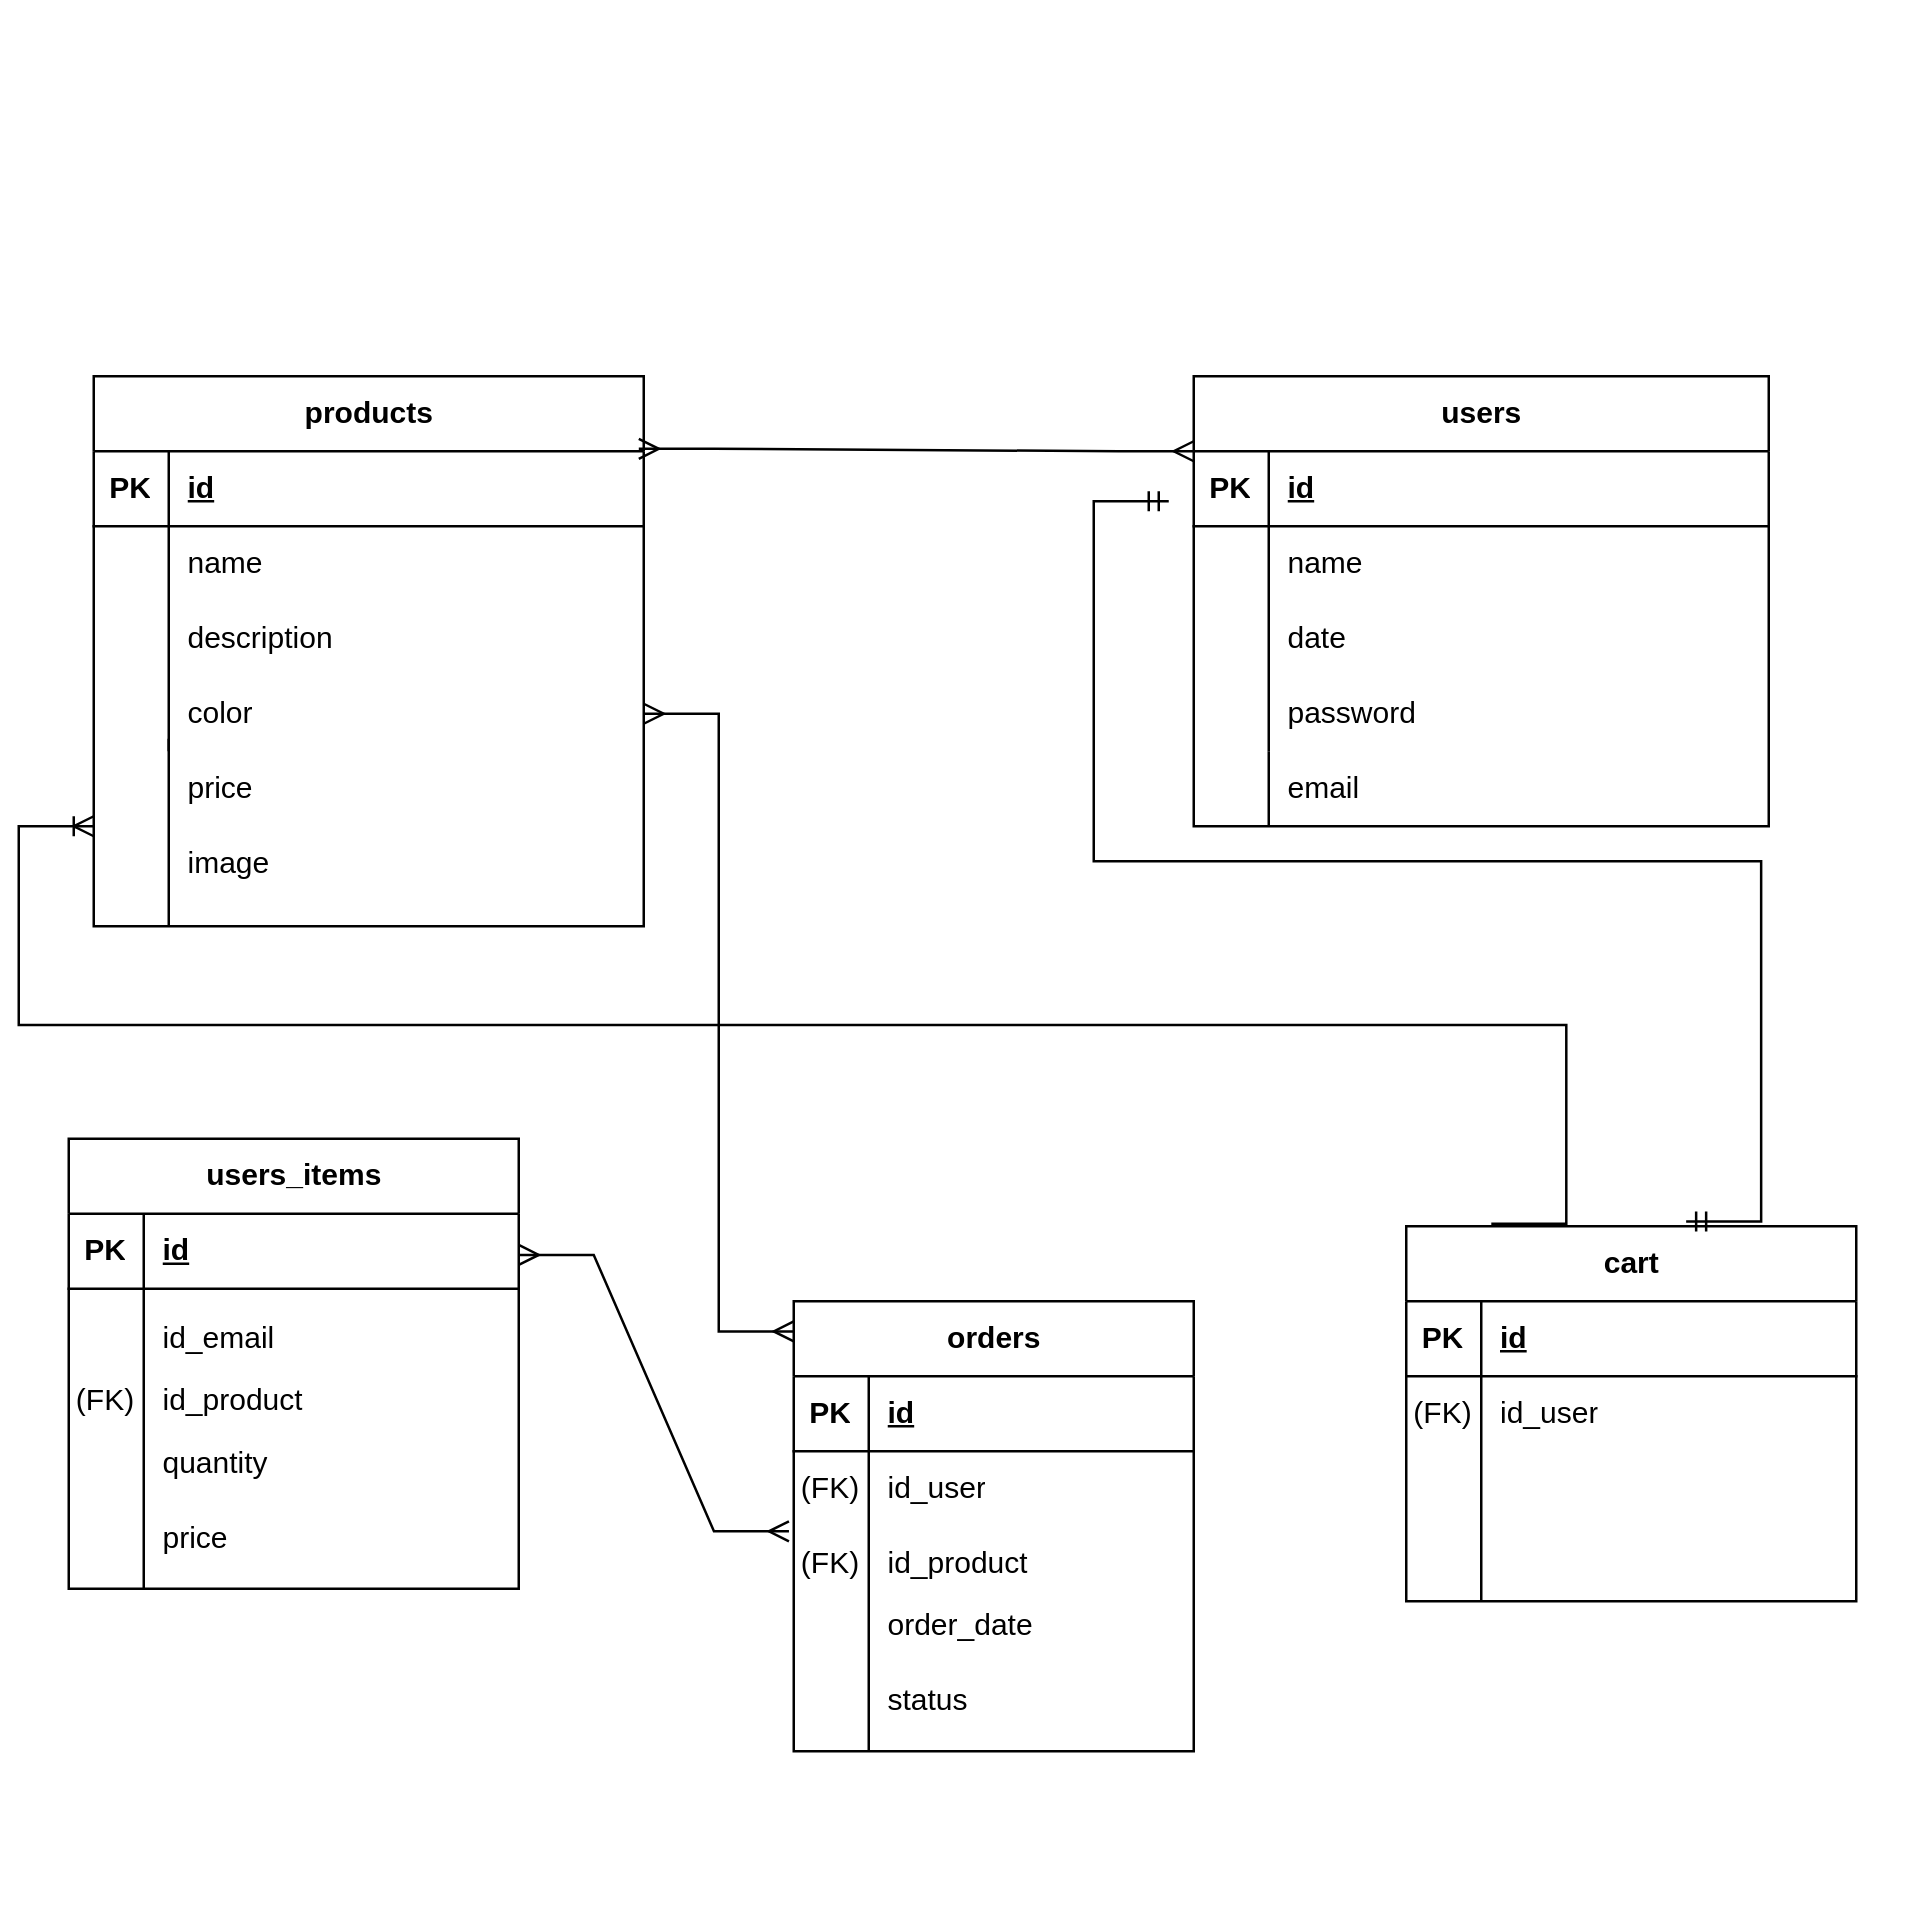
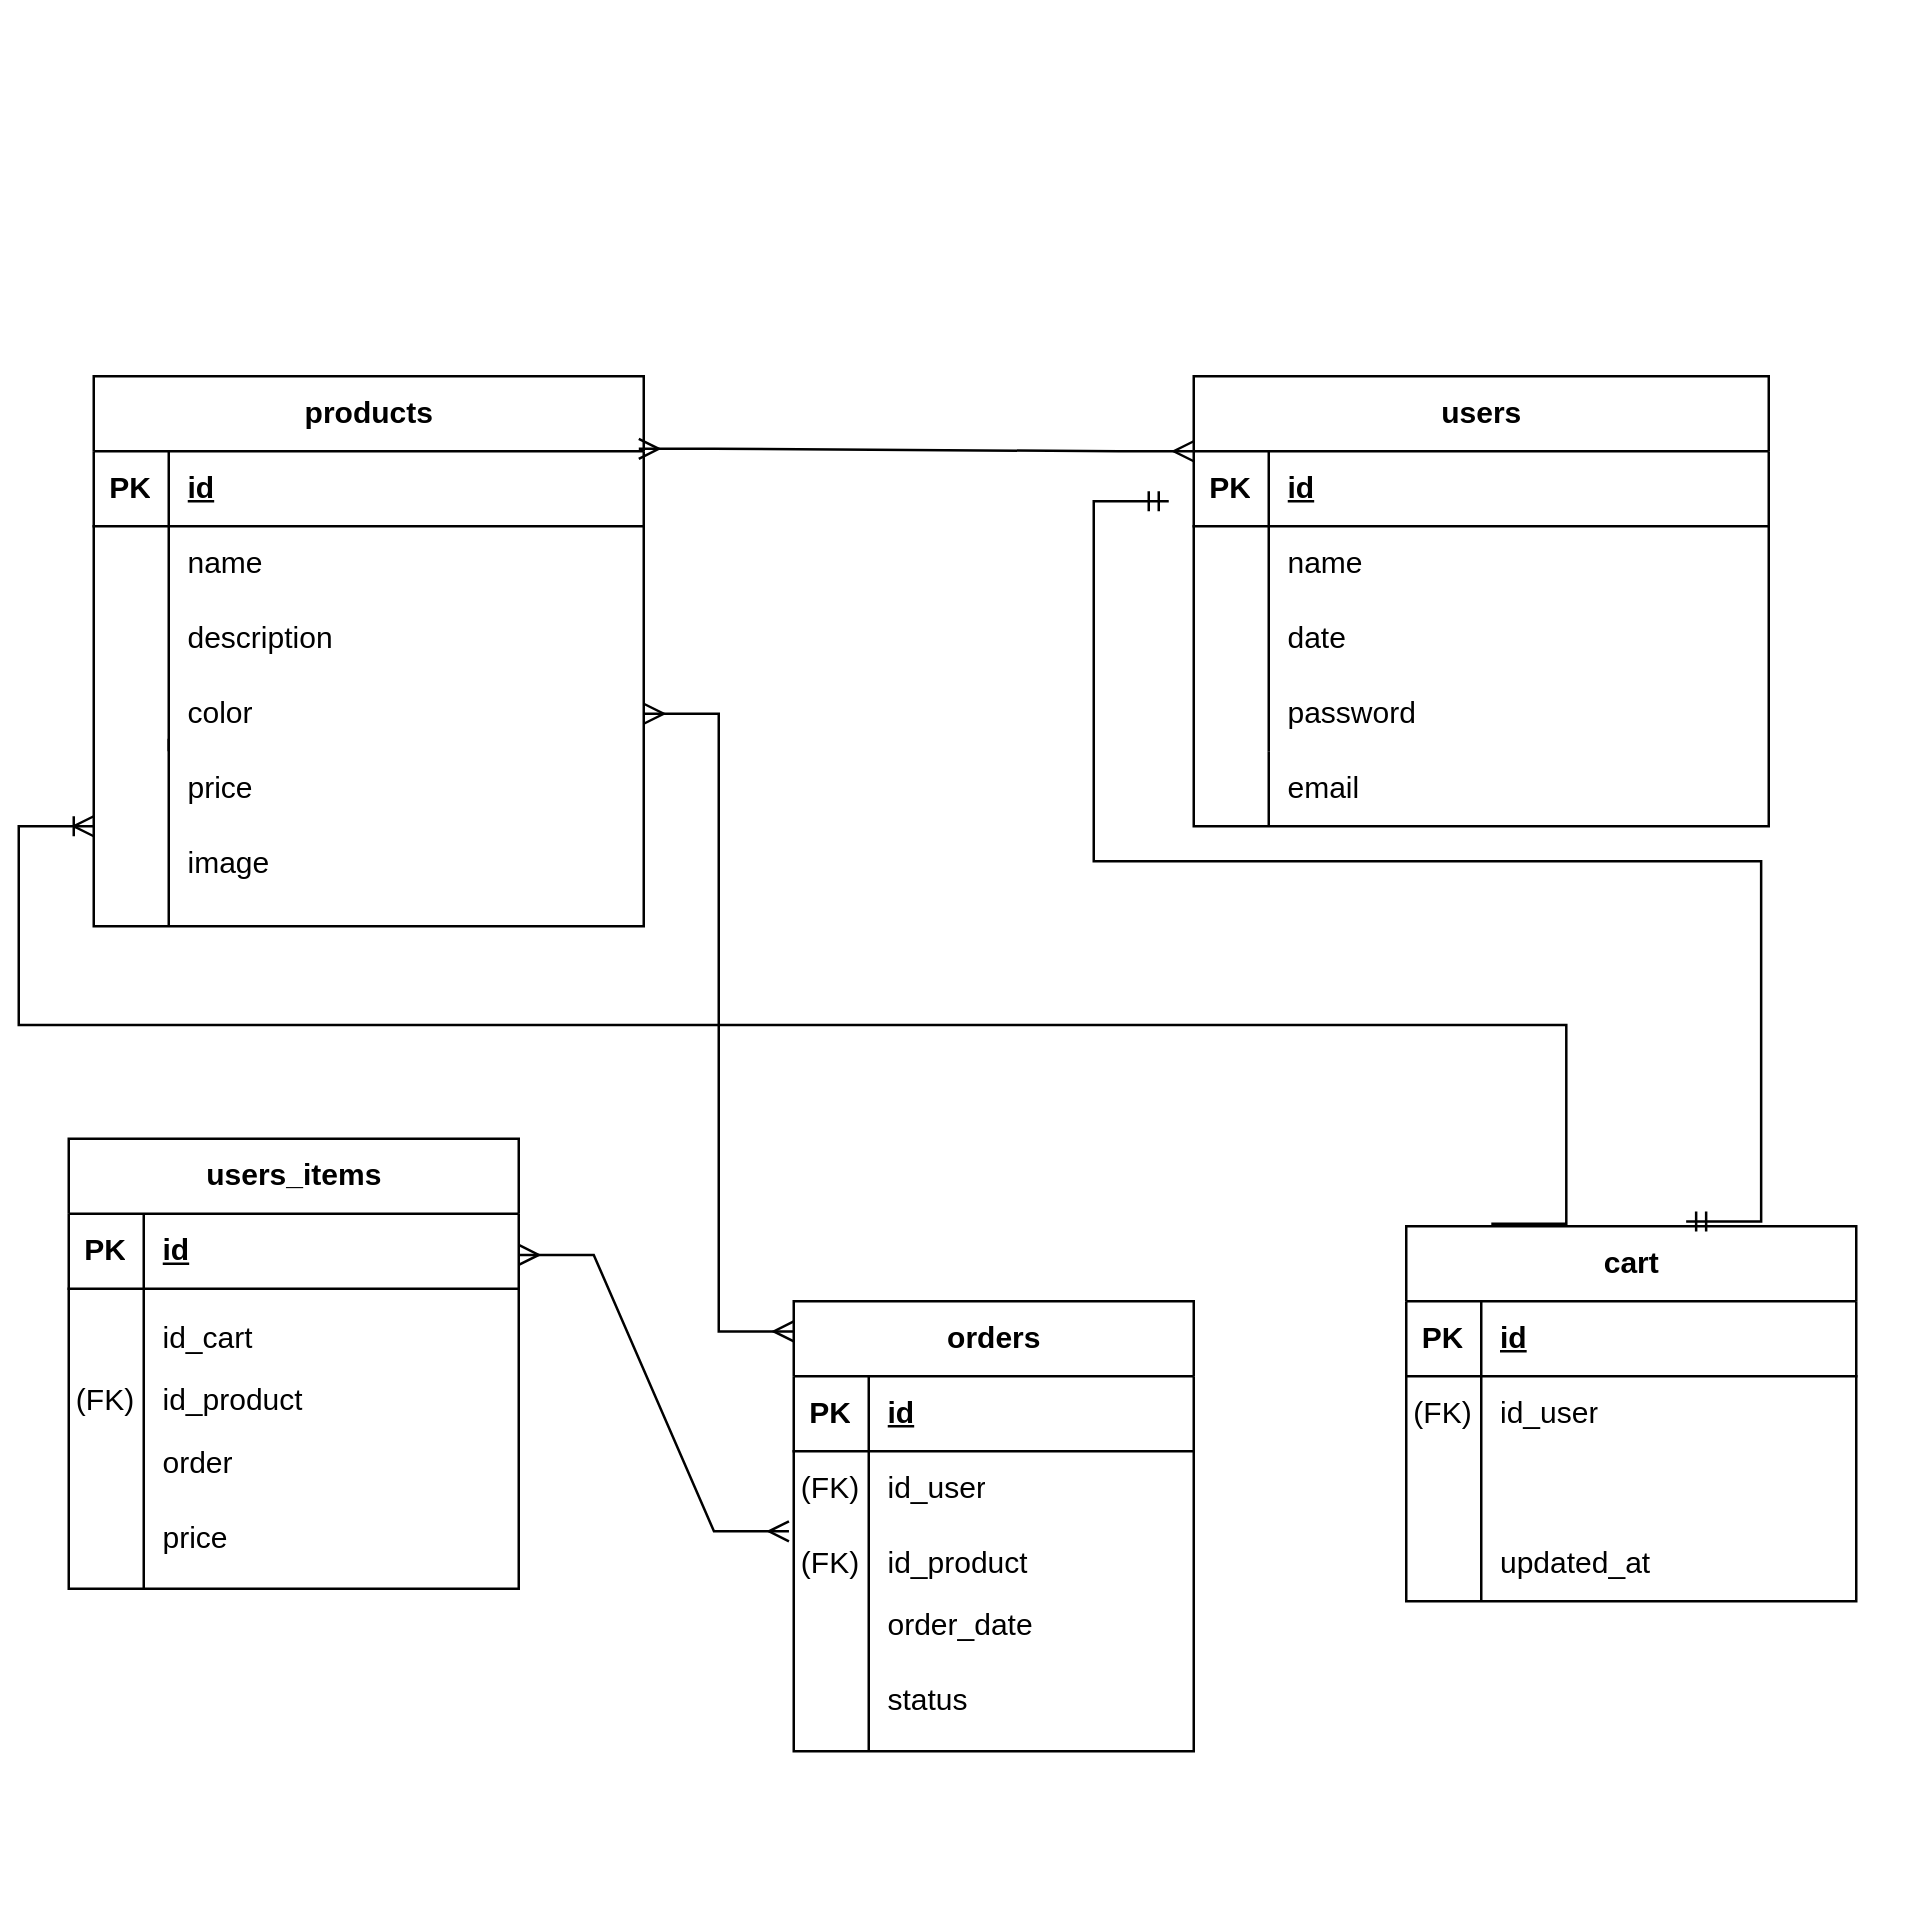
- <mxCell id="75" value="id_email" style="shape=partialRectangle;connectable=0;fillColor=none;top=0;left=0;bottom=0;right=0;align=left;spacingLeft=6;overflow=hidden;whiteSpace=wrap;html=1;" vertex="1" parent="1"><mxGeometry x="50" y="520" width="150" height="30" as="geometry"><mxRectangle width="150" height="30" as="alternateBounds" /></mxGeometry></mxCell>
+ <mxCell id="75" value="id_cart" style="shape=partialRectangle;connectable=0;fillColor=none;top=0;left=0;bottom=0;right=0;align=left;spacingLeft=6;overflow=hidden;whiteSpace=wrap;html=1;" vertex="1" parent="1"><mxGeometry x="50" y="520" width="150" height="30" as="geometry"><mxRectangle width="150" height="30" as="alternateBounds" /></mxGeometry></mxCell>
- <mxCell id="76" value="quantity" style="shape=partialRectangle;connectable=0;fillColor=none;top=0;left=0;bottom=0;right=0;align=left;spacingLeft=6;overflow=hidden;whiteSpace=wrap;html=1;" vertex="1" parent="1"><mxGeometry x="50" y="570" width="150" height="30" as="geometry"><mxRectangle width="150" height="30" as="alternateBounds" /></mxGeometry></mxCell>
+ <mxCell id="76" value="order" style="shape=partialRectangle;connectable=0;fillColor=none;top=0;left=0;bottom=0;right=0;align=left;spacingLeft=6;overflow=hidden;whiteSpace=wrap;html=1;" vertex="1" parent="1"><mxGeometry x="50" y="570" width="150" height="30" as="geometry"><mxRectangle width="150" height="30" as="alternateBounds" /></mxGeometry></mxCell>
+ <mxCell id="60" value="updated_at" style="shape=partialRectangle;connectable=0;fillColor=none;top=0;left=0;bottom=0;right=0;align=left;spacingLeft=6;overflow=hidden;whiteSpace=wrap;html=1;" vertex="1" parent="1"><mxGeometry x="585" y="610" width="150" height="30" as="geometry"><mxRectangle width="150" height="30" as="alternateBounds" /></mxGeometry></mxCell>
